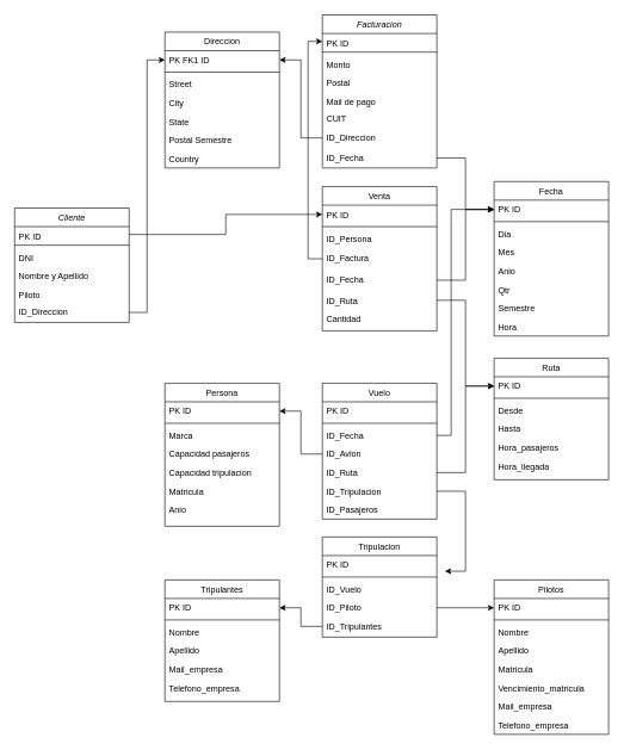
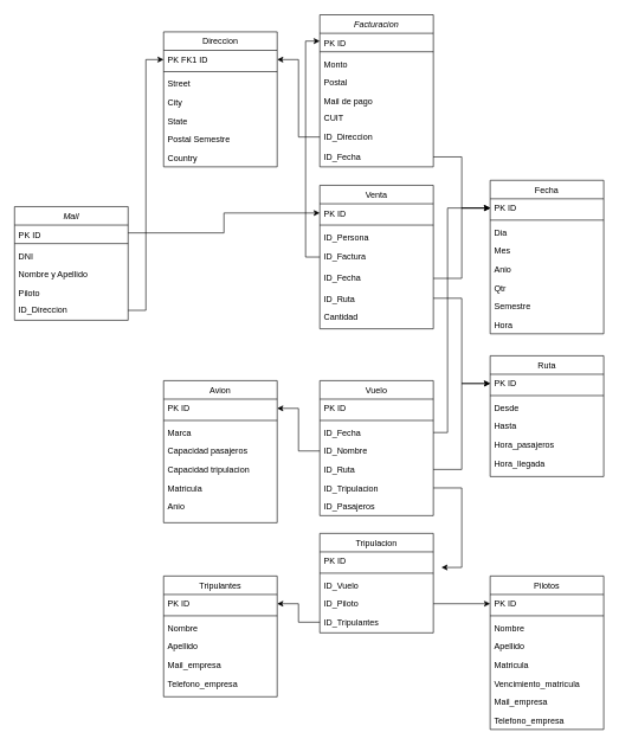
- <mxCell id="2" value="Cliente" style="swimlane;fontStyle=2;align=center;verticalAlign=top;childLayout=stackLayout;horizontal=1;startSize=26;horizontalStack=0;resizeParent=1;resizeLast=0;collapsible=1;marginBottom=0;rounded=0;shadow=0;strokeWidth=1;" parent="1" vertex="1"><mxGeometry x="20" y="290" width="160" height="160" as="geometry"><mxRectangle x="220" y="120" width="160" height="26" as="alternateBounds" /></mxGeometry></mxCell>
+ <mxCell id="2" value="Mail" style="swimlane;fontStyle=2;align=center;verticalAlign=top;childLayout=stackLayout;horizontal=1;startSize=26;horizontalStack=0;resizeParent=1;resizeLast=0;collapsible=1;marginBottom=0;rounded=0;shadow=0;strokeWidth=1;" parent="1" vertex="1"><mxGeometry x="20" y="290" width="160" height="160" as="geometry"><mxRectangle x="220" y="120" width="160" height="26" as="alternateBounds" /></mxGeometry></mxCell>
- <mxCell id="42" value="Persona" style="swimlane;fontStyle=0;align=center;verticalAlign=top;childLayout=stackLayout;horizontal=1;startSize=26;horizontalStack=0;resizeParent=1;resizeLast=0;collapsible=1;marginBottom=0;rounded=0;shadow=0;strokeWidth=1;" vertex="1" parent="1"><mxGeometry x="230" y="535" width="160" height="200" as="geometry"><mxRectangle x="340" y="380" width="170" height="26" as="alternateBounds" /></mxGeometry></mxCell>
+ <mxCell id="42" value="Avion" style="swimlane;fontStyle=0;align=center;verticalAlign=top;childLayout=stackLayout;horizontal=1;startSize=26;horizontalStack=0;resizeParent=1;resizeLast=0;collapsible=1;marginBottom=0;rounded=0;shadow=0;strokeWidth=1;" vertex="1" parent="1"><mxGeometry x="230" y="535" width="160" height="200" as="geometry"><mxRectangle x="340" y="380" width="170" height="26" as="alternateBounds" /></mxGeometry></mxCell>
- <mxCell id="66" value="ID_Avion" style="text;align=left;verticalAlign=top;spacingLeft=4;spacingRight=4;overflow=hidden;rotatable=0;points=[[0,0.5],[1,0.5]];portConstraint=eastwest;" vertex="1" parent="62"><mxGeometry y="86" width="160" height="26" as="geometry" /></mxCell>
+ <mxCell id="66" value="ID_Nombre" style="text;align=left;verticalAlign=top;spacingLeft=4;spacingRight=4;overflow=hidden;rotatable=0;points=[[0,0.5],[1,0.5]];portConstraint=eastwest;" vertex="1" parent="62"><mxGeometry y="86" width="160" height="26" as="geometry" /></mxCell>
